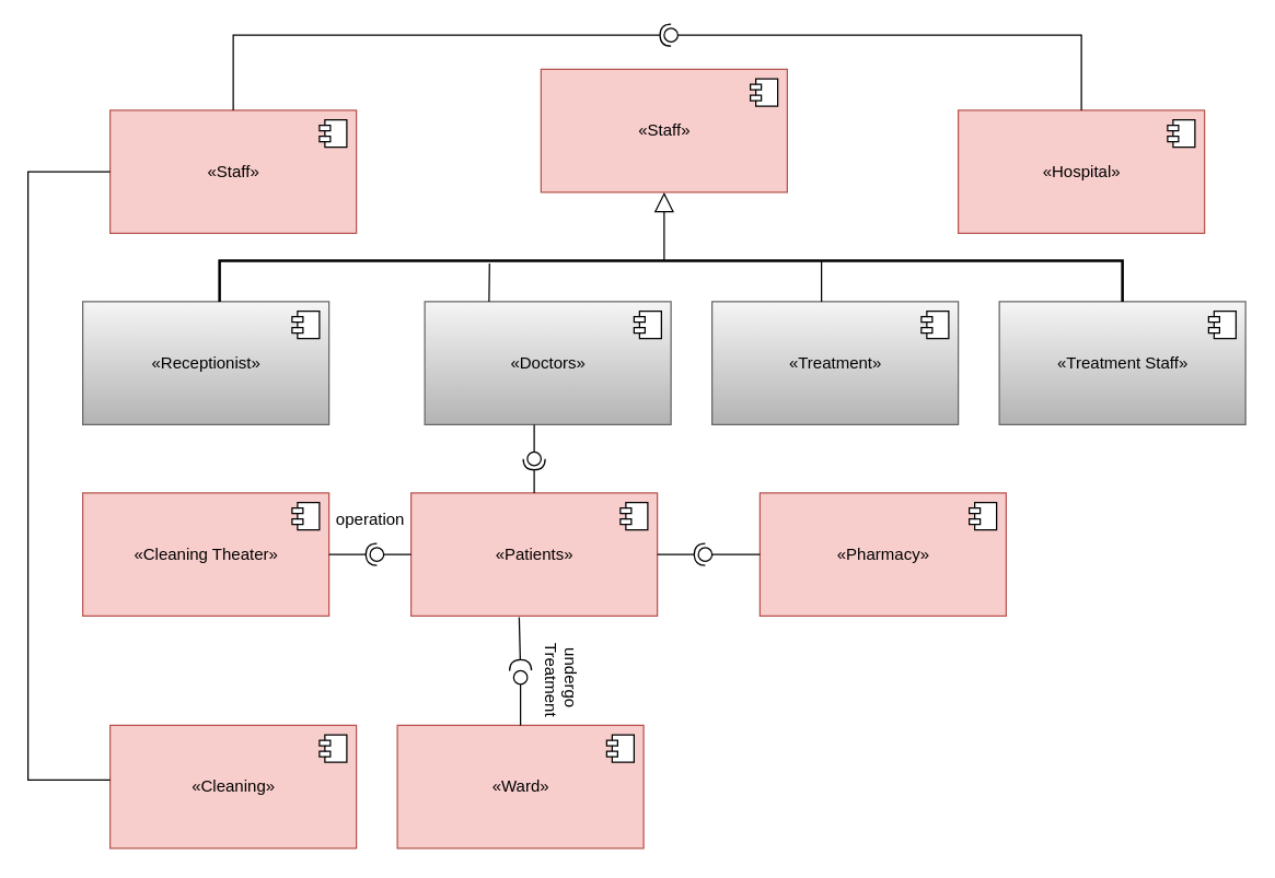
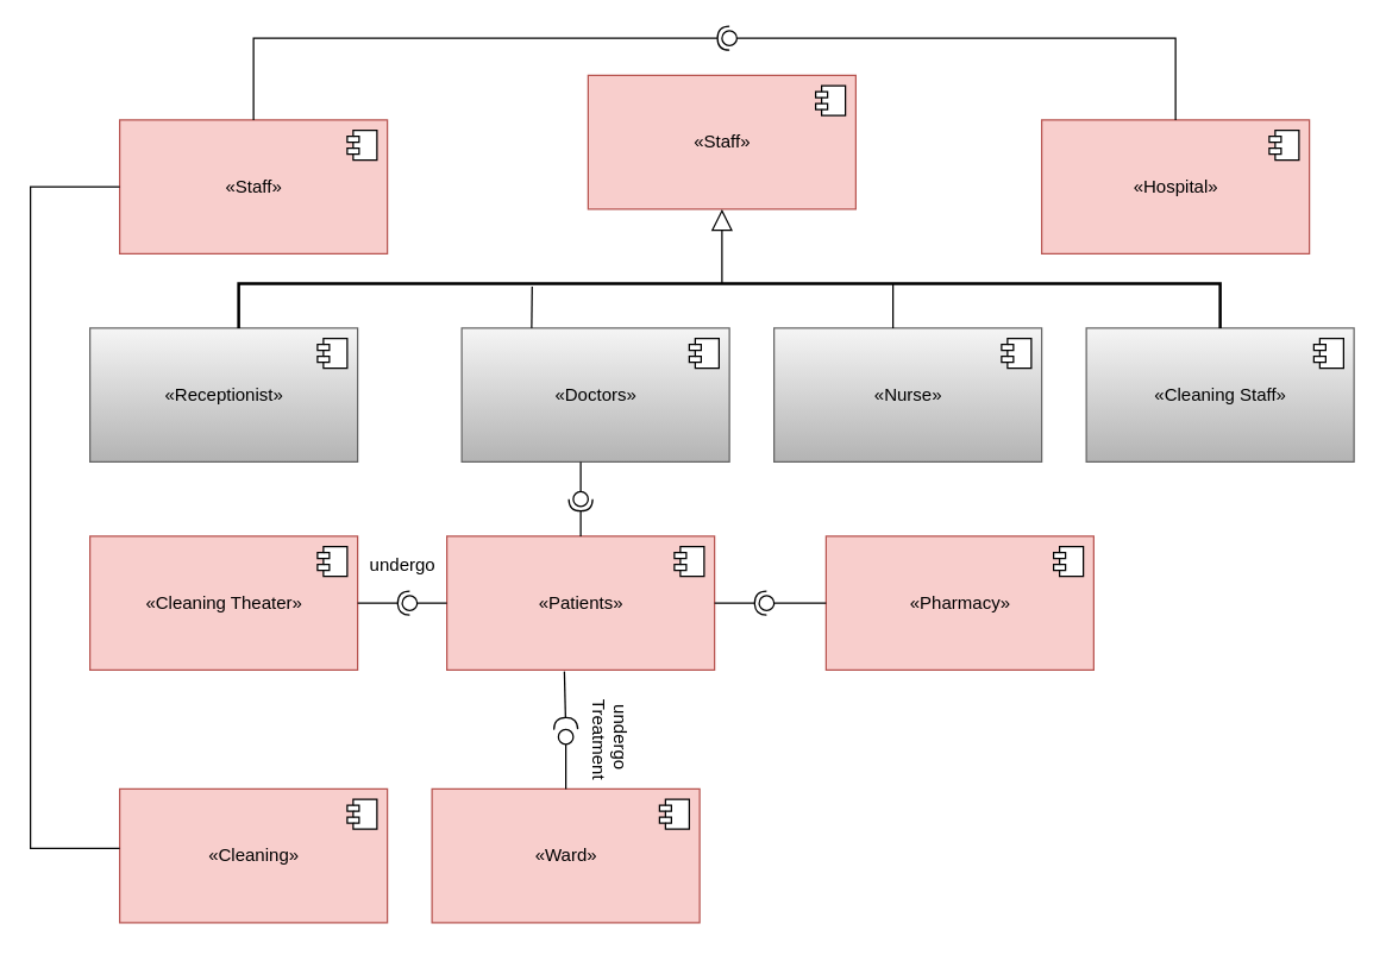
- <mxCell id="10" value="«Treatment»" style="html=1;dropTarget=0;fillColor=#f5f5f5;gradientColor=#b3b3b3;strokeColor=#666666;" vertex="1" parent="1"><mxGeometry x="520" y="220" width="180" height="90" as="geometry" /></mxCell>
+ <mxCell id="10" value="«Nurse»" style="html=1;dropTarget=0;fillColor=#f5f5f5;gradientColor=#b3b3b3;strokeColor=#666666;" vertex="1" parent="1"><mxGeometry x="520" y="220" width="180" height="90" as="geometry" /></mxCell>
- <mxCell id="6" value="«Treatment Staff»" style="html=1;dropTarget=0;fillColor=#f5f5f5;gradientColor=#b3b3b3;strokeColor=#666666;" vertex="1" parent="1"><mxGeometry x="730" y="220" width="180" height="90" as="geometry" /></mxCell>
+ <mxCell id="6" value="«Cleaning Staff»" style="html=1;dropTarget=0;fillColor=#f5f5f5;gradientColor=#b3b3b3;strokeColor=#666666;" vertex="1" parent="1"><mxGeometry x="730" y="220" width="180" height="90" as="geometry" /></mxCell>
- <mxCell id="37" value="operation" style="text;html=1;align=center;verticalAlign=middle;resizable=0;points=[];autosize=1;strokeColor=none;fillColor=none;" vertex="1" parent="1"><mxGeometry x="235" y="370" width="70" height="20" as="geometry" /></mxCell>
+ <mxCell id="37" value="undergo" style="text;html=1;align=center;verticalAlign=middle;resizable=0;points=[];autosize=1;strokeColor=none;fillColor=none;" vertex="1" parent="1"><mxGeometry x="235" y="370" width="70" height="20" as="geometry" /></mxCell>
